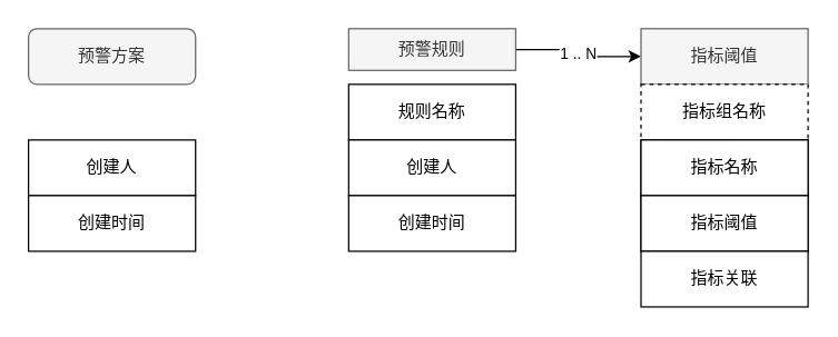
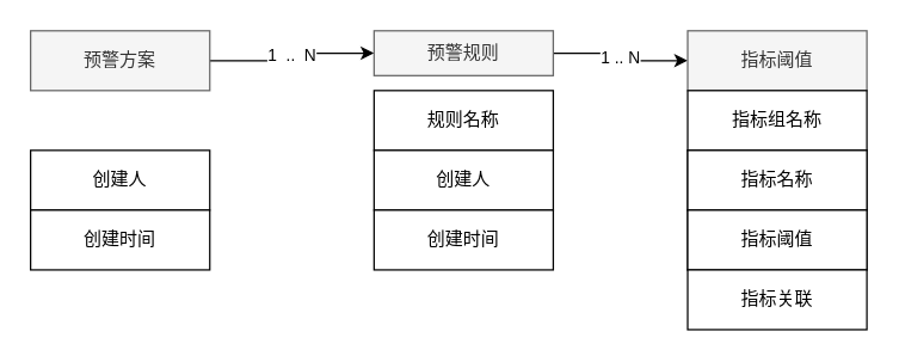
- <mxCell id="3" value="预警方案" style="whiteSpace=wrap;html=1;fillColor=#f5f5f5;fontColor=#333333;strokeColor=#666666;rounded=1;" parent="1" vertex="1"><mxGeometry x="20" y="20" width="120" height="40" as="geometry" /></mxCell>
+ <mxCell id="3" value="预警方案" style="rounded=0;whiteSpace=wrap;html=1;fillColor=#f5f5f5;fontColor=#333333;strokeColor=#666666;" parent="1" vertex="1"><mxGeometry x="20" y="20" width="120" height="40" as="geometry" /></mxCell>
+ <mxCell id="2" value="1&amp;nbsp; ..&amp;nbsp; N" style="edgeStyle=orthogonalEdgeStyle;rounded=0;orthogonalLoop=1;jettySize=auto;html=1;" parent="1" source="3" target="7" edge="1"><mxGeometry relative="1" as="geometry" /></mxCell>
- <mxCell id="12" value="指标组名称" style="rounded=0;whiteSpace=wrap;html=1;dashed=1;" parent="1" vertex="1"><mxGeometry x="460" y="60" width="120" height="40" as="geometry" /></mxCell>
+ <mxCell id="12" value="指标组名称" style="rounded=0;whiteSpace=wrap;html=1;" parent="1" vertex="1"><mxGeometry x="460" y="60" width="120" height="40" as="geometry" /></mxCell>
